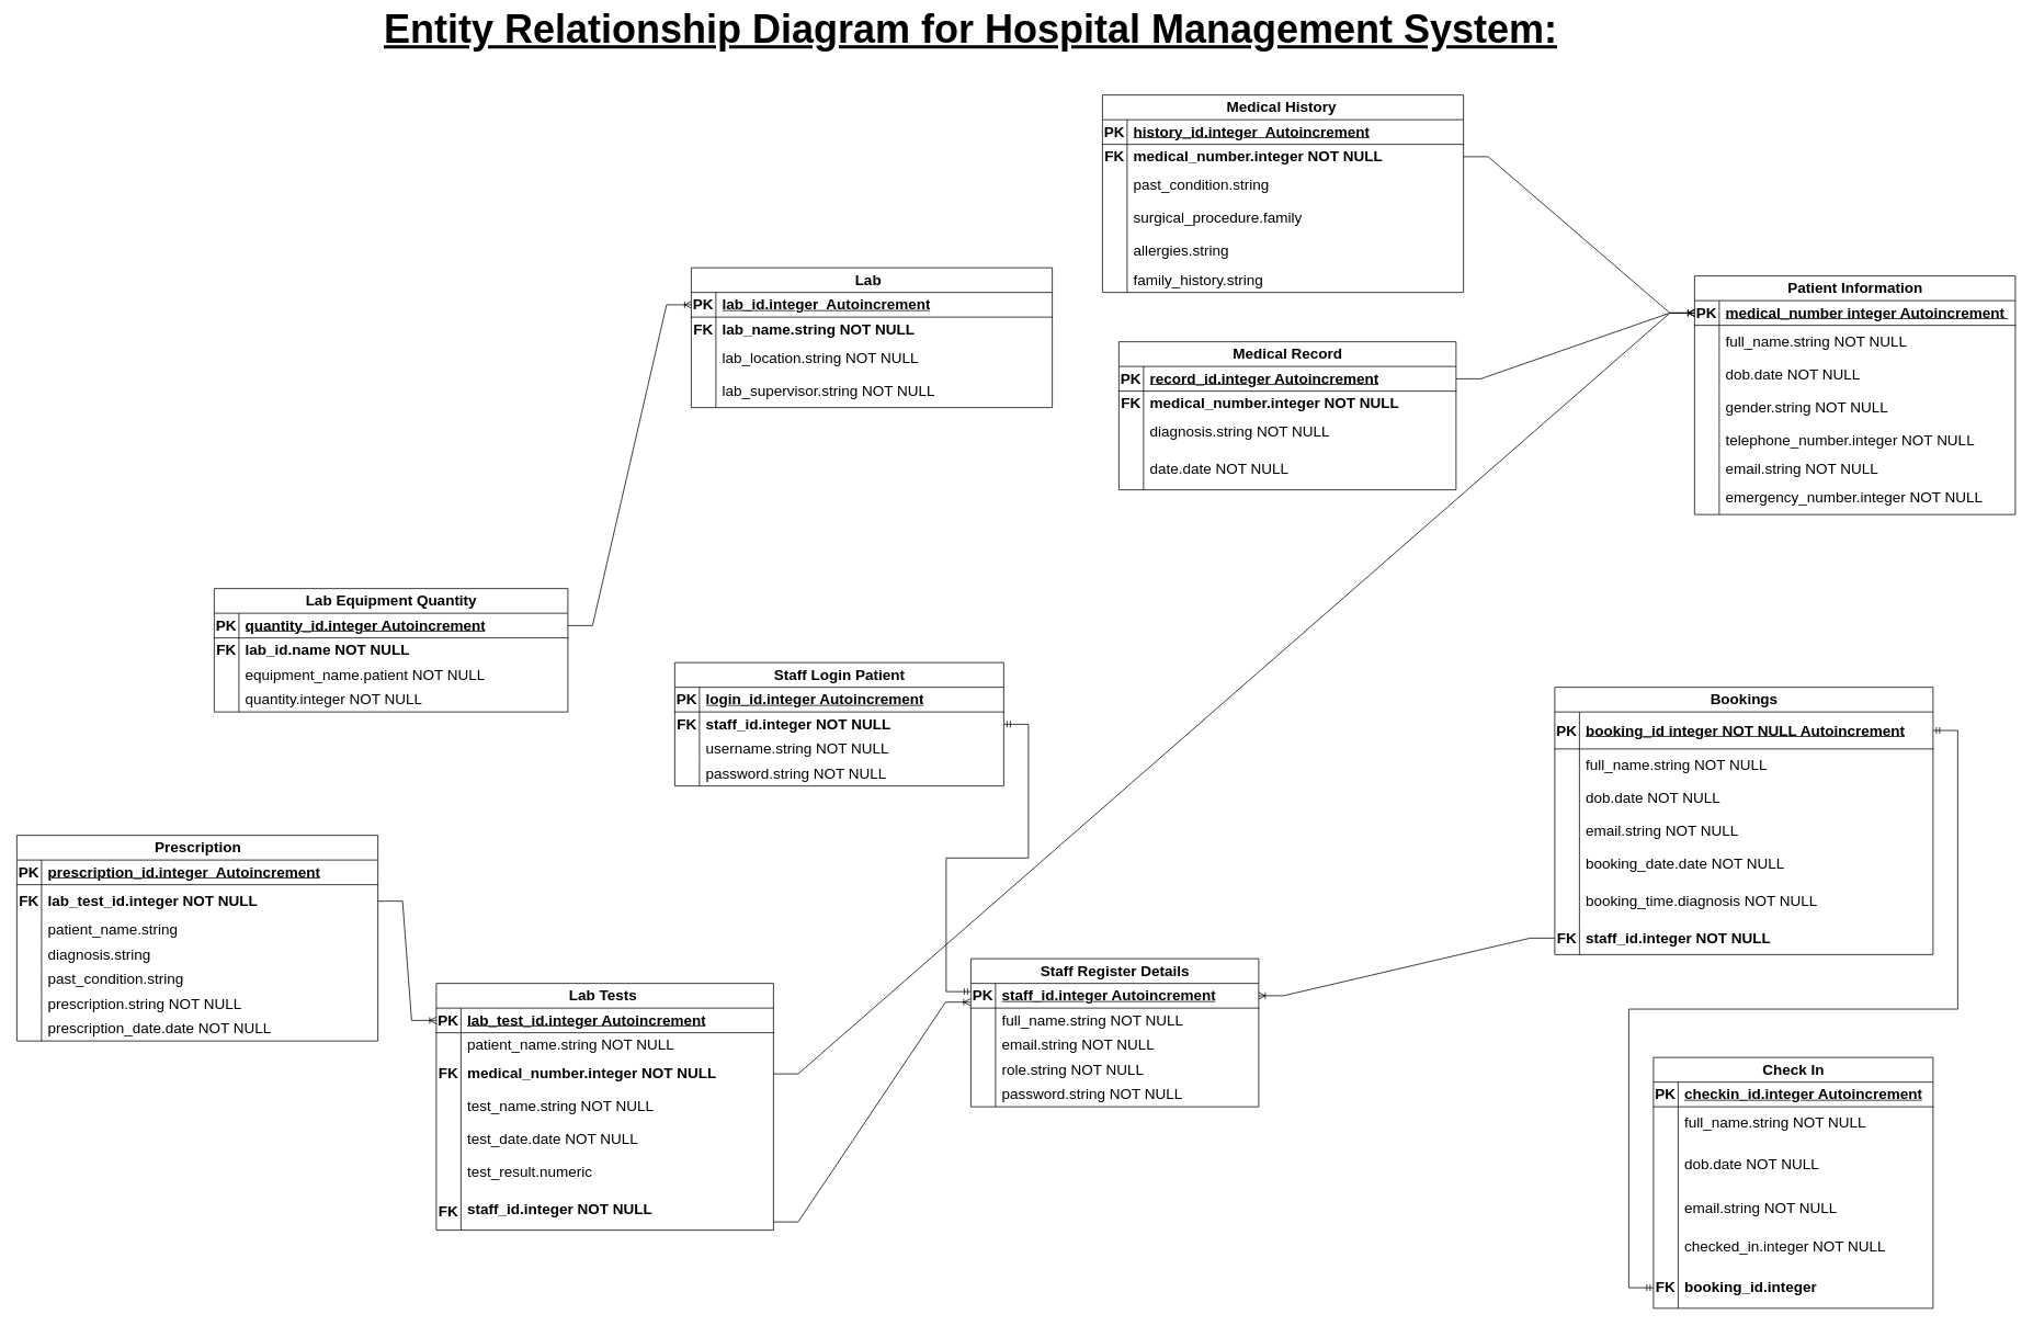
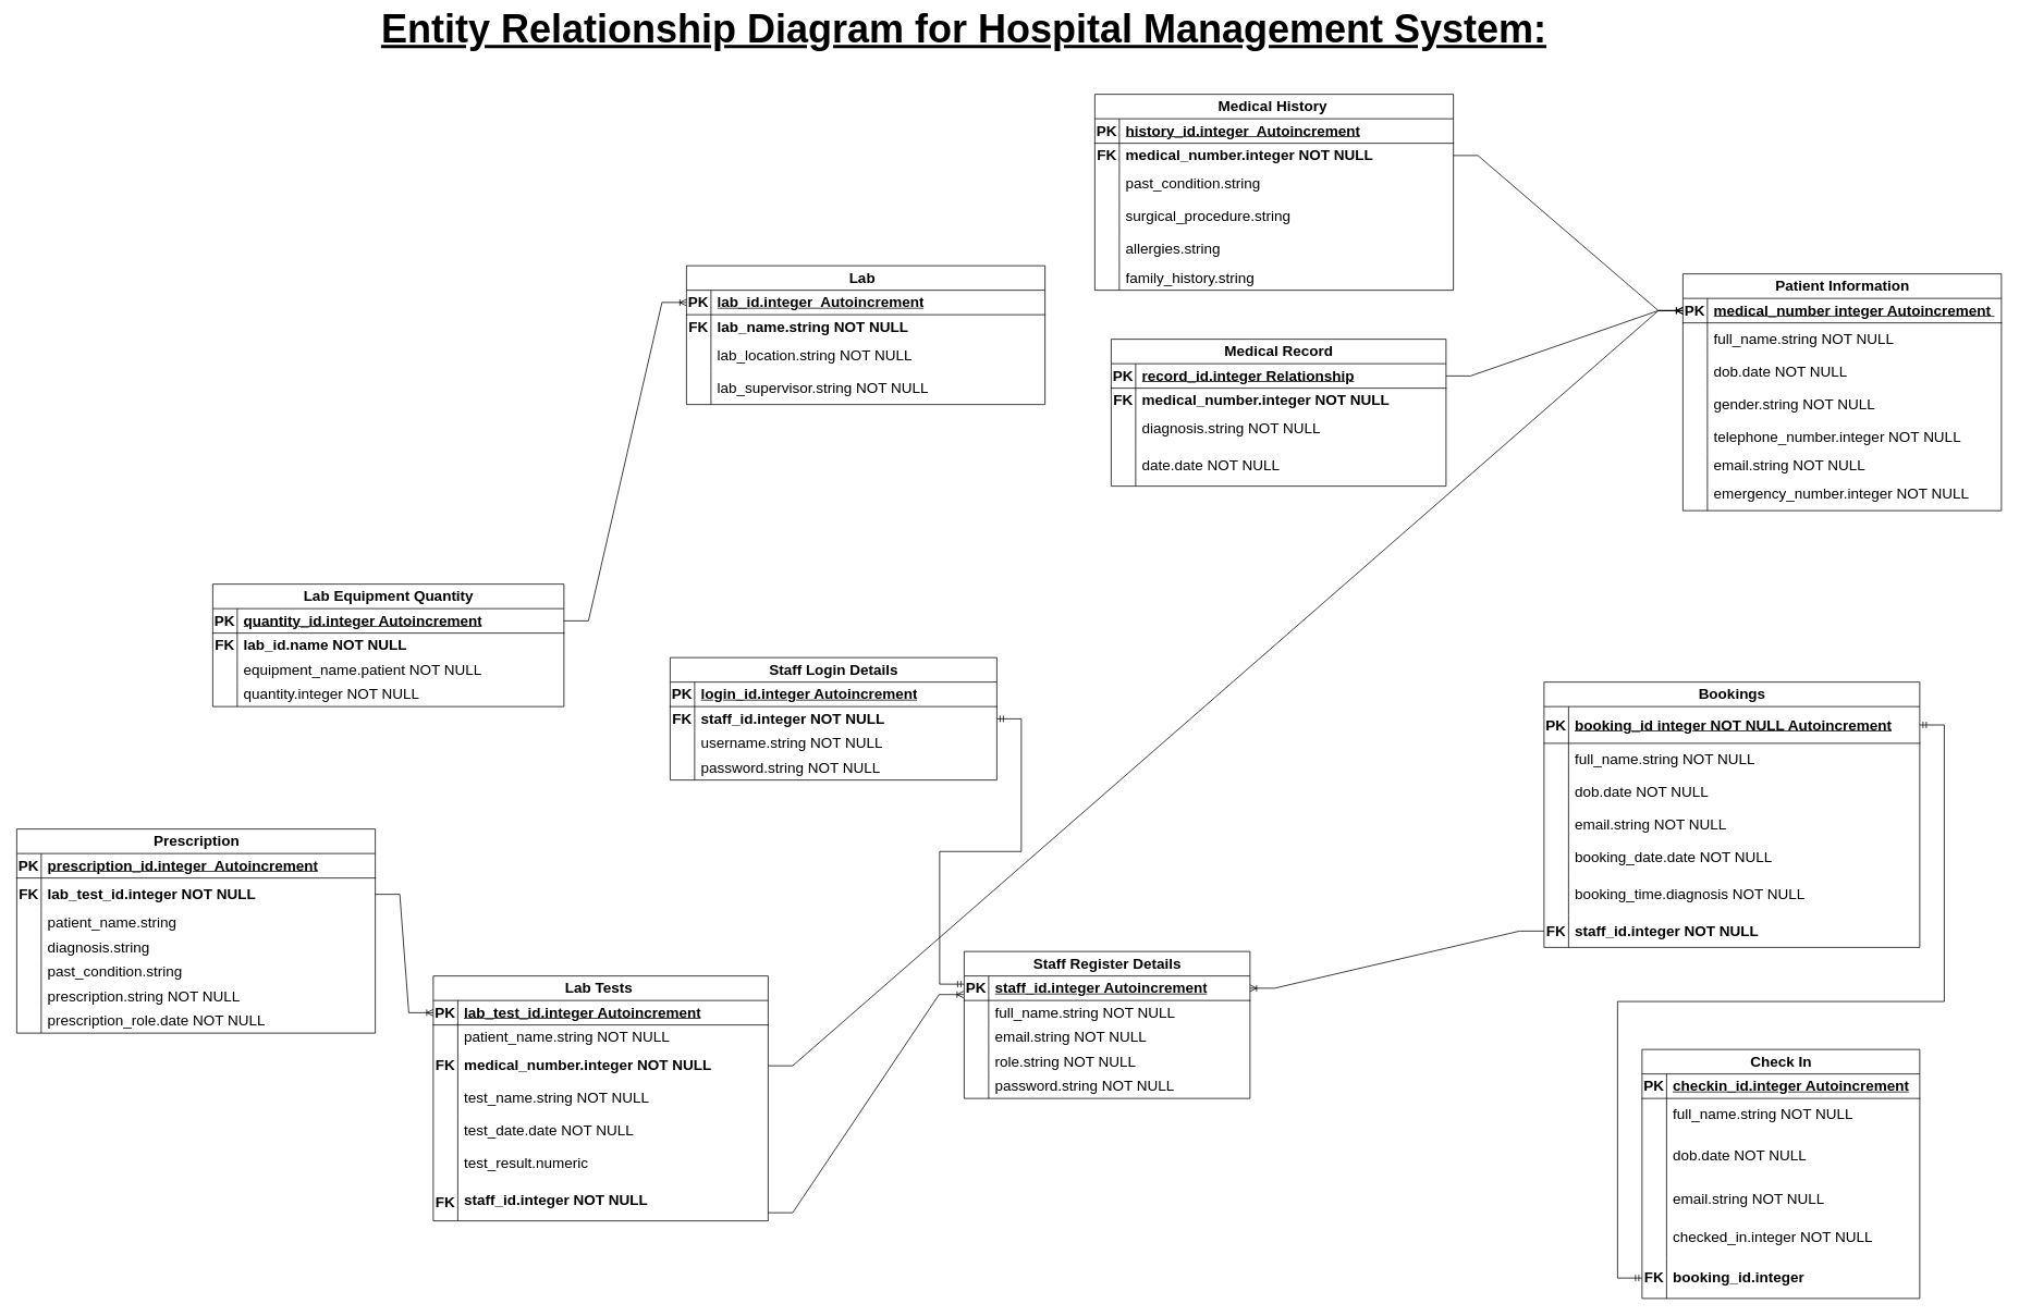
- <mxCell id="49" value="&lt;font style=&quot;font-size: 18px;&quot;&gt;surgical_procedure.family&lt;/font&gt;" style="shape=partialRectangle;connectable=0;fillColor=none;top=0;left=0;bottom=0;right=0;align=left;spacingLeft=6;overflow=hidden;whiteSpace=wrap;html=1;" parent="47" vertex="1"><mxGeometry x="30" width="409" height="40" as="geometry"><mxRectangle width="409" height="40" as="alternateBounds" /></mxGeometry></mxCell>
+ <mxCell id="49" value="&lt;font style=&quot;font-size: 18px;&quot;&gt;surgical_procedure.string&lt;/font&gt;" style="shape=partialRectangle;connectable=0;fillColor=none;top=0;left=0;bottom=0;right=0;align=left;spacingLeft=6;overflow=hidden;whiteSpace=wrap;html=1;" parent="47" vertex="1"><mxGeometry x="30" width="409" height="40" as="geometry"><mxRectangle width="409" height="40" as="alternateBounds" /></mxGeometry></mxCell>
- <mxCell id="147" value="&lt;font style=&quot;font-size: 18px;&quot;&gt;record_id.integer Autoincrement&lt;/font&gt;" style="shape=partialRectangle;connectable=0;fillColor=none;top=0;left=0;bottom=0;right=0;align=left;spacingLeft=6;fontStyle=5;overflow=hidden;whiteSpace=wrap;html=1;" parent="145" vertex="1"><mxGeometry x="30" width="380" height="30" as="geometry"><mxRectangle width="380" height="30" as="alternateBounds" /></mxGeometry></mxCell>
+ <mxCell id="147" value="&lt;font style=&quot;font-size: 18px;&quot;&gt;record_id.integer Relationship&lt;/font&gt;" style="shape=partialRectangle;connectable=0;fillColor=none;top=0;left=0;bottom=0;right=0;align=left;spacingLeft=6;fontStyle=5;overflow=hidden;whiteSpace=wrap;html=1;" parent="145" vertex="1"><mxGeometry x="30" width="380" height="30" as="geometry"><mxRectangle width="380" height="30" as="alternateBounds" /></mxGeometry></mxCell>
- <mxCell id="56" value="&lt;font style=&quot;font-size: 18px;&quot;&gt;Staff Login Patient&lt;/font&gt;" style="shape=table;startSize=30;container=1;collapsible=1;childLayout=tableLayout;fixedRows=1;rowLines=0;fontStyle=1;align=center;resizeLast=1;html=1;" parent="1" vertex="1"><mxGeometry x="820" y="805" width="400" height="150" as="geometry" /></mxCell>
+ <mxCell id="56" value="&lt;font style=&quot;font-size: 18px;&quot;&gt;Staff Login Details&lt;/font&gt;" style="shape=table;startSize=30;container=1;collapsible=1;childLayout=tableLayout;fixedRows=1;rowLines=0;fontStyle=1;align=center;resizeLast=1;html=1;" parent="1" vertex="1"><mxGeometry x="820" y="805" width="400" height="150" as="geometry" /></mxCell>
- <mxCell id="202" value="&lt;font style=&quot;font-size: 18px;&quot;&gt;prescription_date.date NOT NULL&lt;/font&gt;" style="shape=partialRectangle;connectable=0;fillColor=none;top=0;left=0;bottom=0;right=0;align=left;spacingLeft=6;overflow=hidden;whiteSpace=wrap;html=1;" parent="200" vertex="1"><mxGeometry x="30" width="409" height="30" as="geometry"><mxRectangle width="409" height="30" as="alternateBounds" /></mxGeometry></mxCell>
+ <mxCell id="202" value="&lt;font style=&quot;font-size: 18px;&quot;&gt;prescription_role.date NOT NULL&lt;/font&gt;" style="shape=partialRectangle;connectable=0;fillColor=none;top=0;left=0;bottom=0;right=0;align=left;spacingLeft=6;overflow=hidden;whiteSpace=wrap;html=1;" parent="200" vertex="1"><mxGeometry x="30" width="409" height="30" as="geometry"><mxRectangle width="409" height="30" as="alternateBounds" /></mxGeometry></mxCell>
